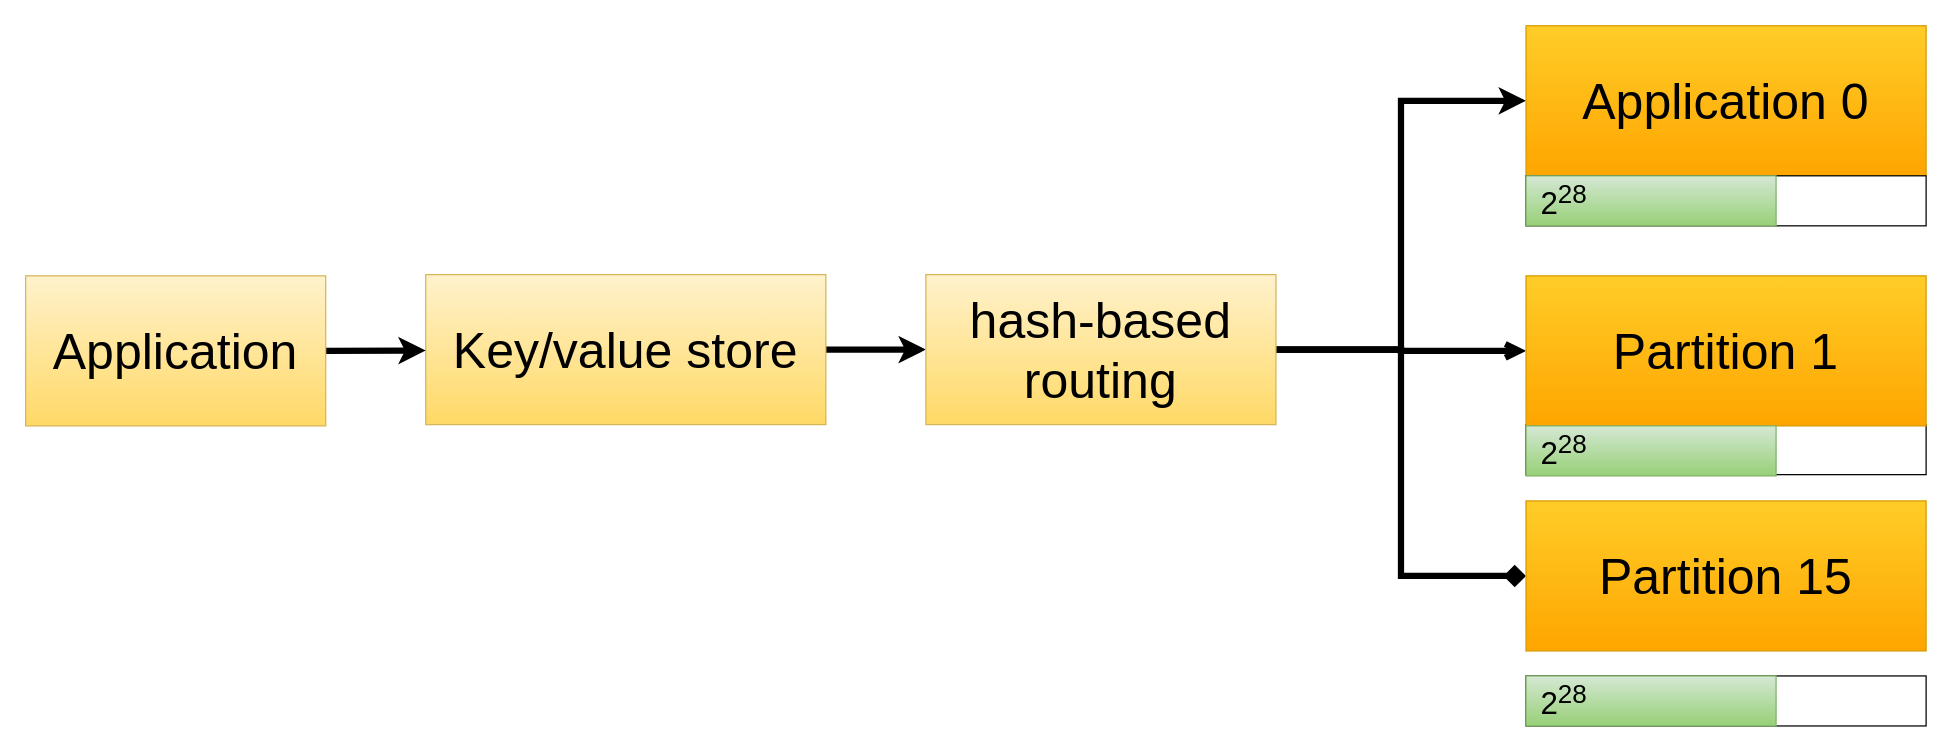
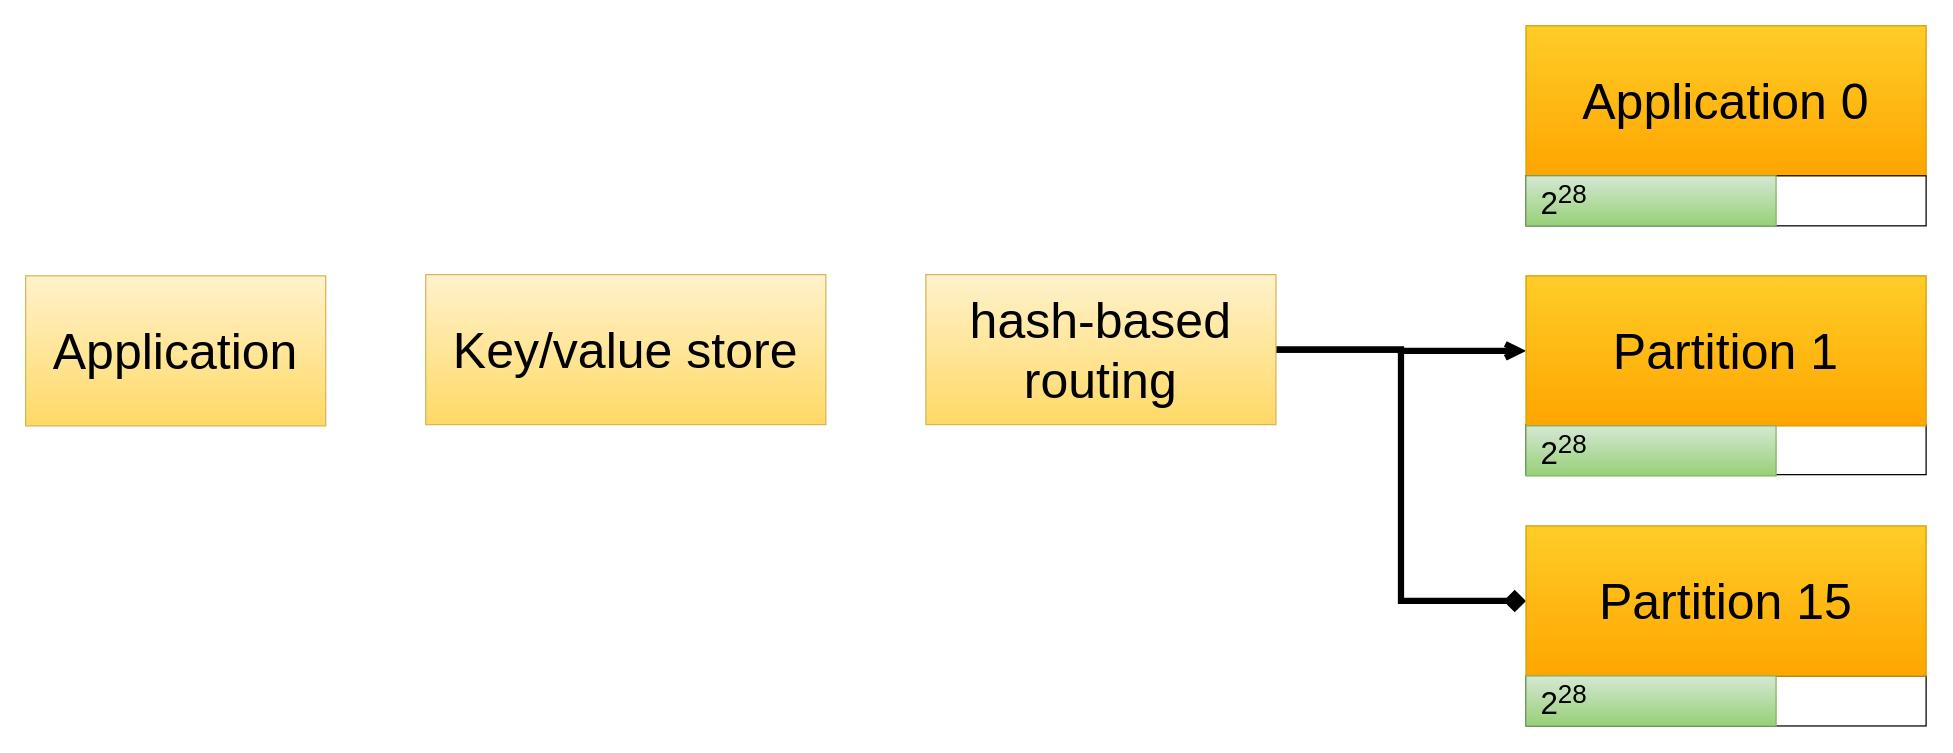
- <mxCell id="10" style="edgeStyle=orthogonalEdgeStyle;rounded=0;orthogonalLoop=1;jettySize=auto;html=1;exitX=1;exitY=0.5;exitDx=0;exitDy=0;entryX=0;entryY=0.5;entryDx=0;entryDy=0;fontSize=40;strokeWidth=5;" parent="1" source="12" target="13" edge="1"><mxGeometry relative="1" as="geometry" /></mxCell>
- <mxCell id="5" style="edgeStyle=orthogonalEdgeStyle;rounded=0;orthogonalLoop=1;jettySize=auto;html=1;exitX=1;exitY=0.5;exitDx=0;exitDy=0;fontSize=30;strokeWidth=5;" parent="1" source="6" target="12" edge="1"><mxGeometry relative="1" as="geometry" /></mxCell>
- <mxCell id="8" style="edgeStyle=none;rounded=0;orthogonalLoop=1;jettySize=auto;html=1;exitX=1;exitY=0.5;exitDx=0;exitDy=0;fontSize=25;strokeWidth=5;" parent="1" source="9" target="6" edge="1"><mxGeometry relative="1" as="geometry" /></mxCell>
- <mxCell id="16" value="&lt;span style=&quot;font-size: 40px;&quot;&gt;Partition 15&lt;br&gt;&lt;/span&gt;" style="rounded=0;whiteSpace=wrap;html=1;fillColor=#ffcd28;gradientColor=#ffa500;strokeColor=#d79b00;" parent="1" vertex="1"><mxGeometry x="1220" y="400" width="320" height="120" as="geometry" /></mxCell>
+ <mxCell id="16" value="&lt;span style=&quot;font-size: 40px;&quot;&gt;Partition 15&lt;br&gt;&lt;/span&gt;" style="rounded=0;whiteSpace=wrap;html=1;fillColor=#ffcd28;gradientColor=#ffa500;strokeColor=#d79b00;" parent="1" vertex="1"><mxGeometry x="1220" y="420" width="320" height="120" as="geometry" /></mxCell>
